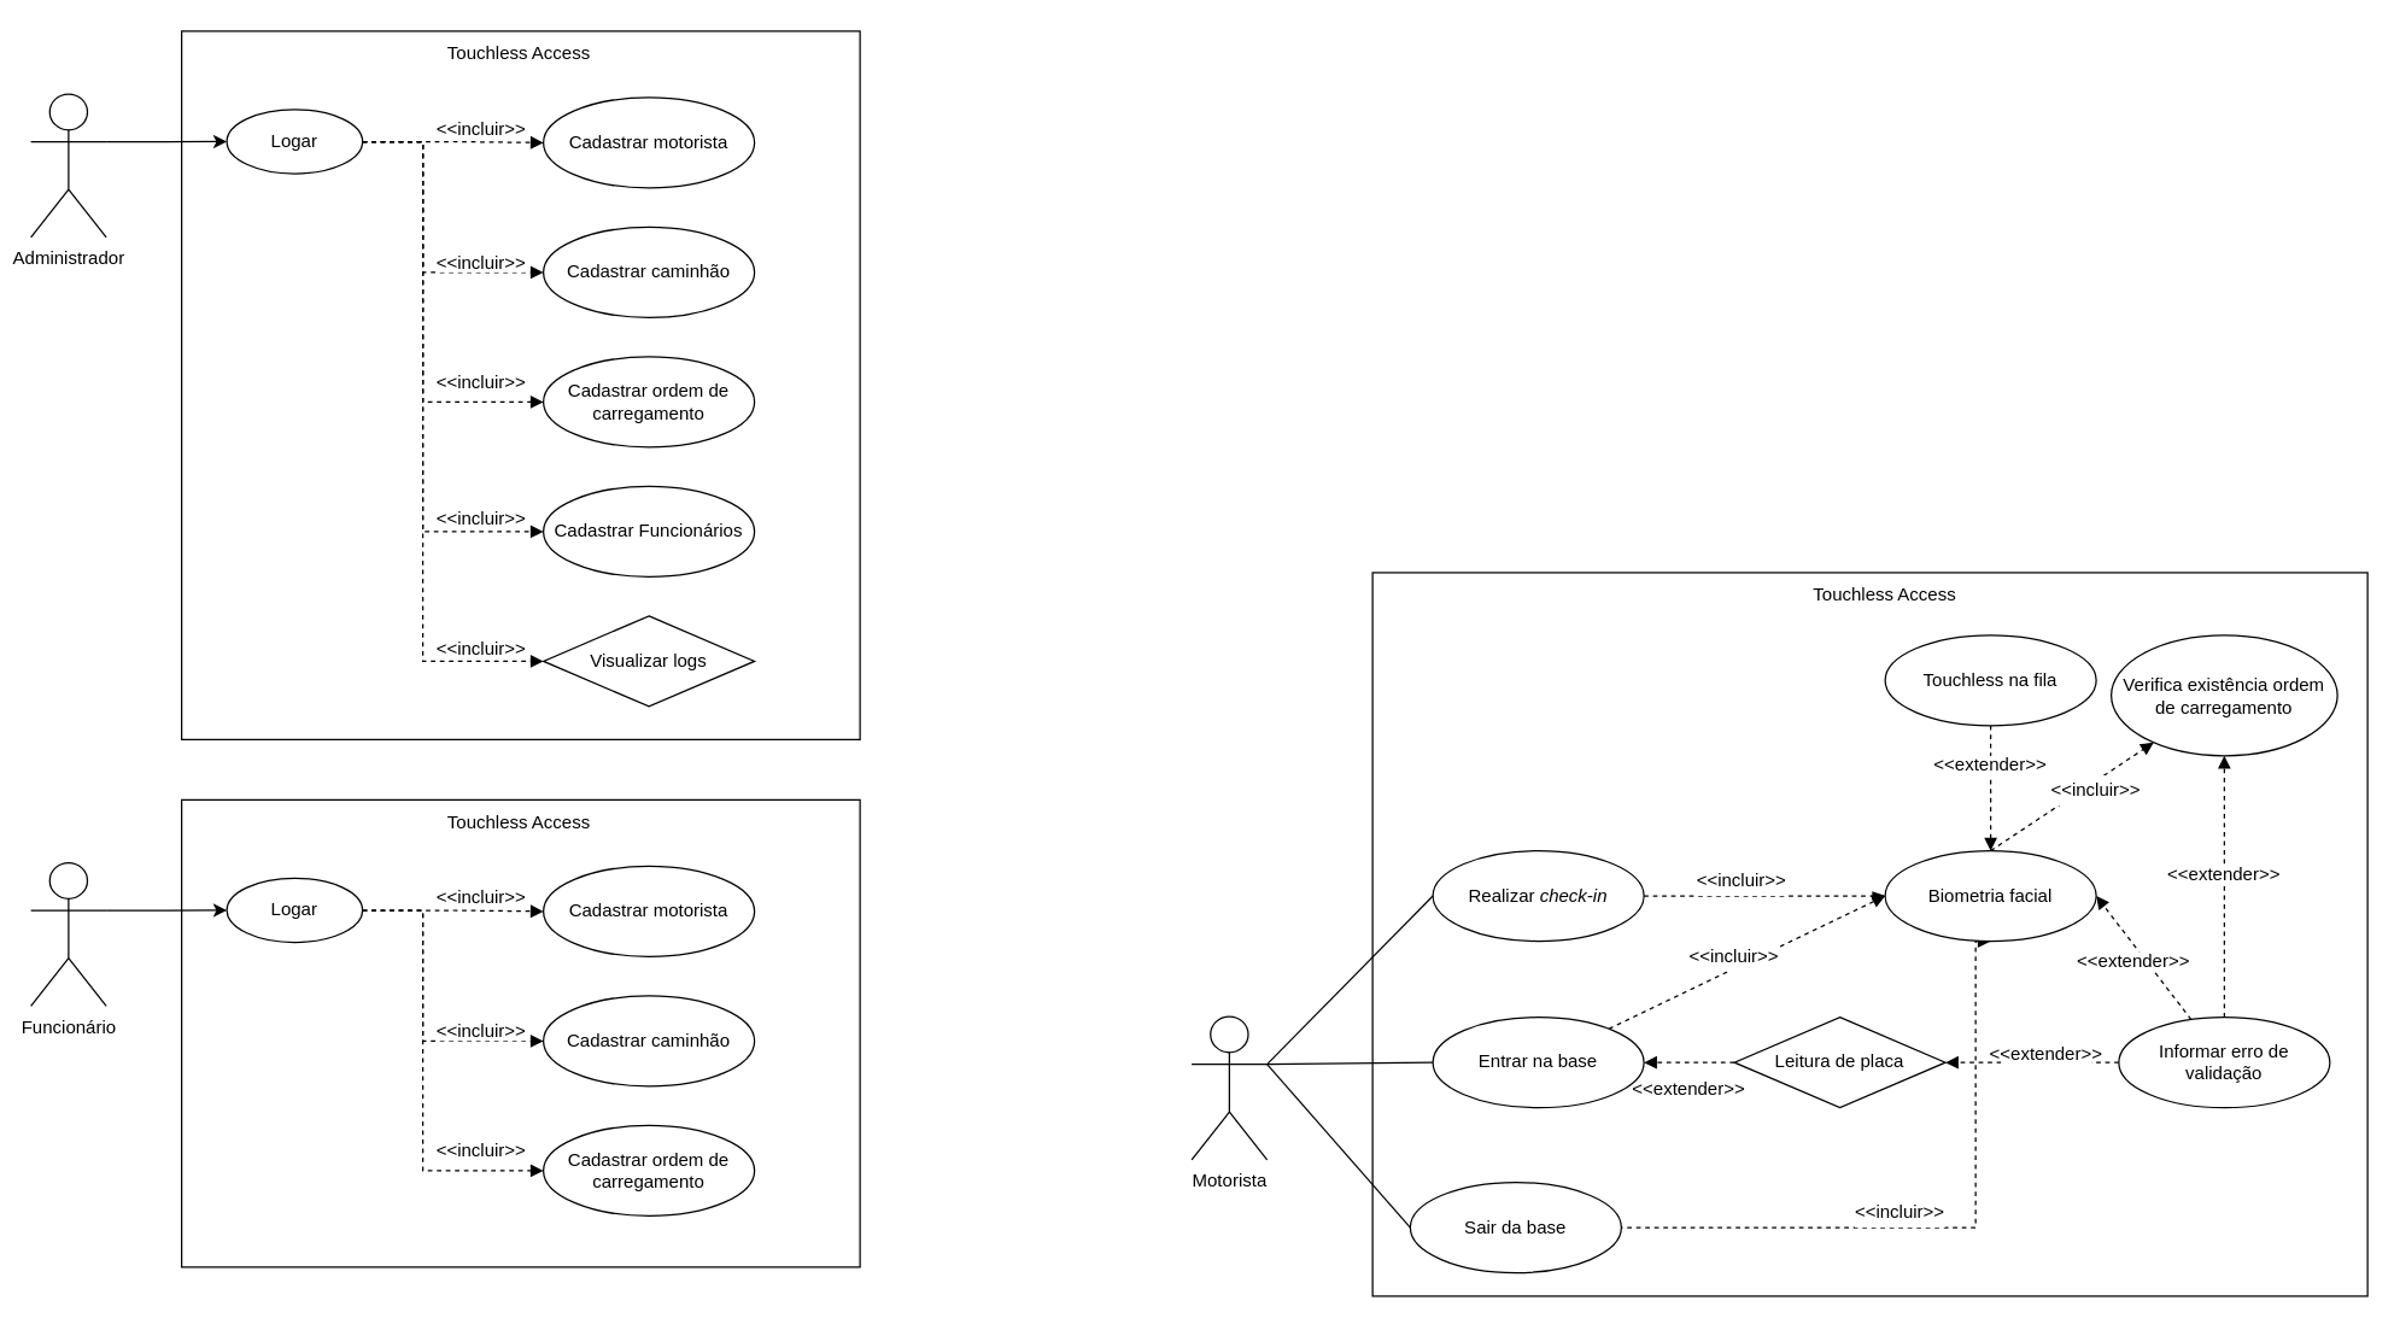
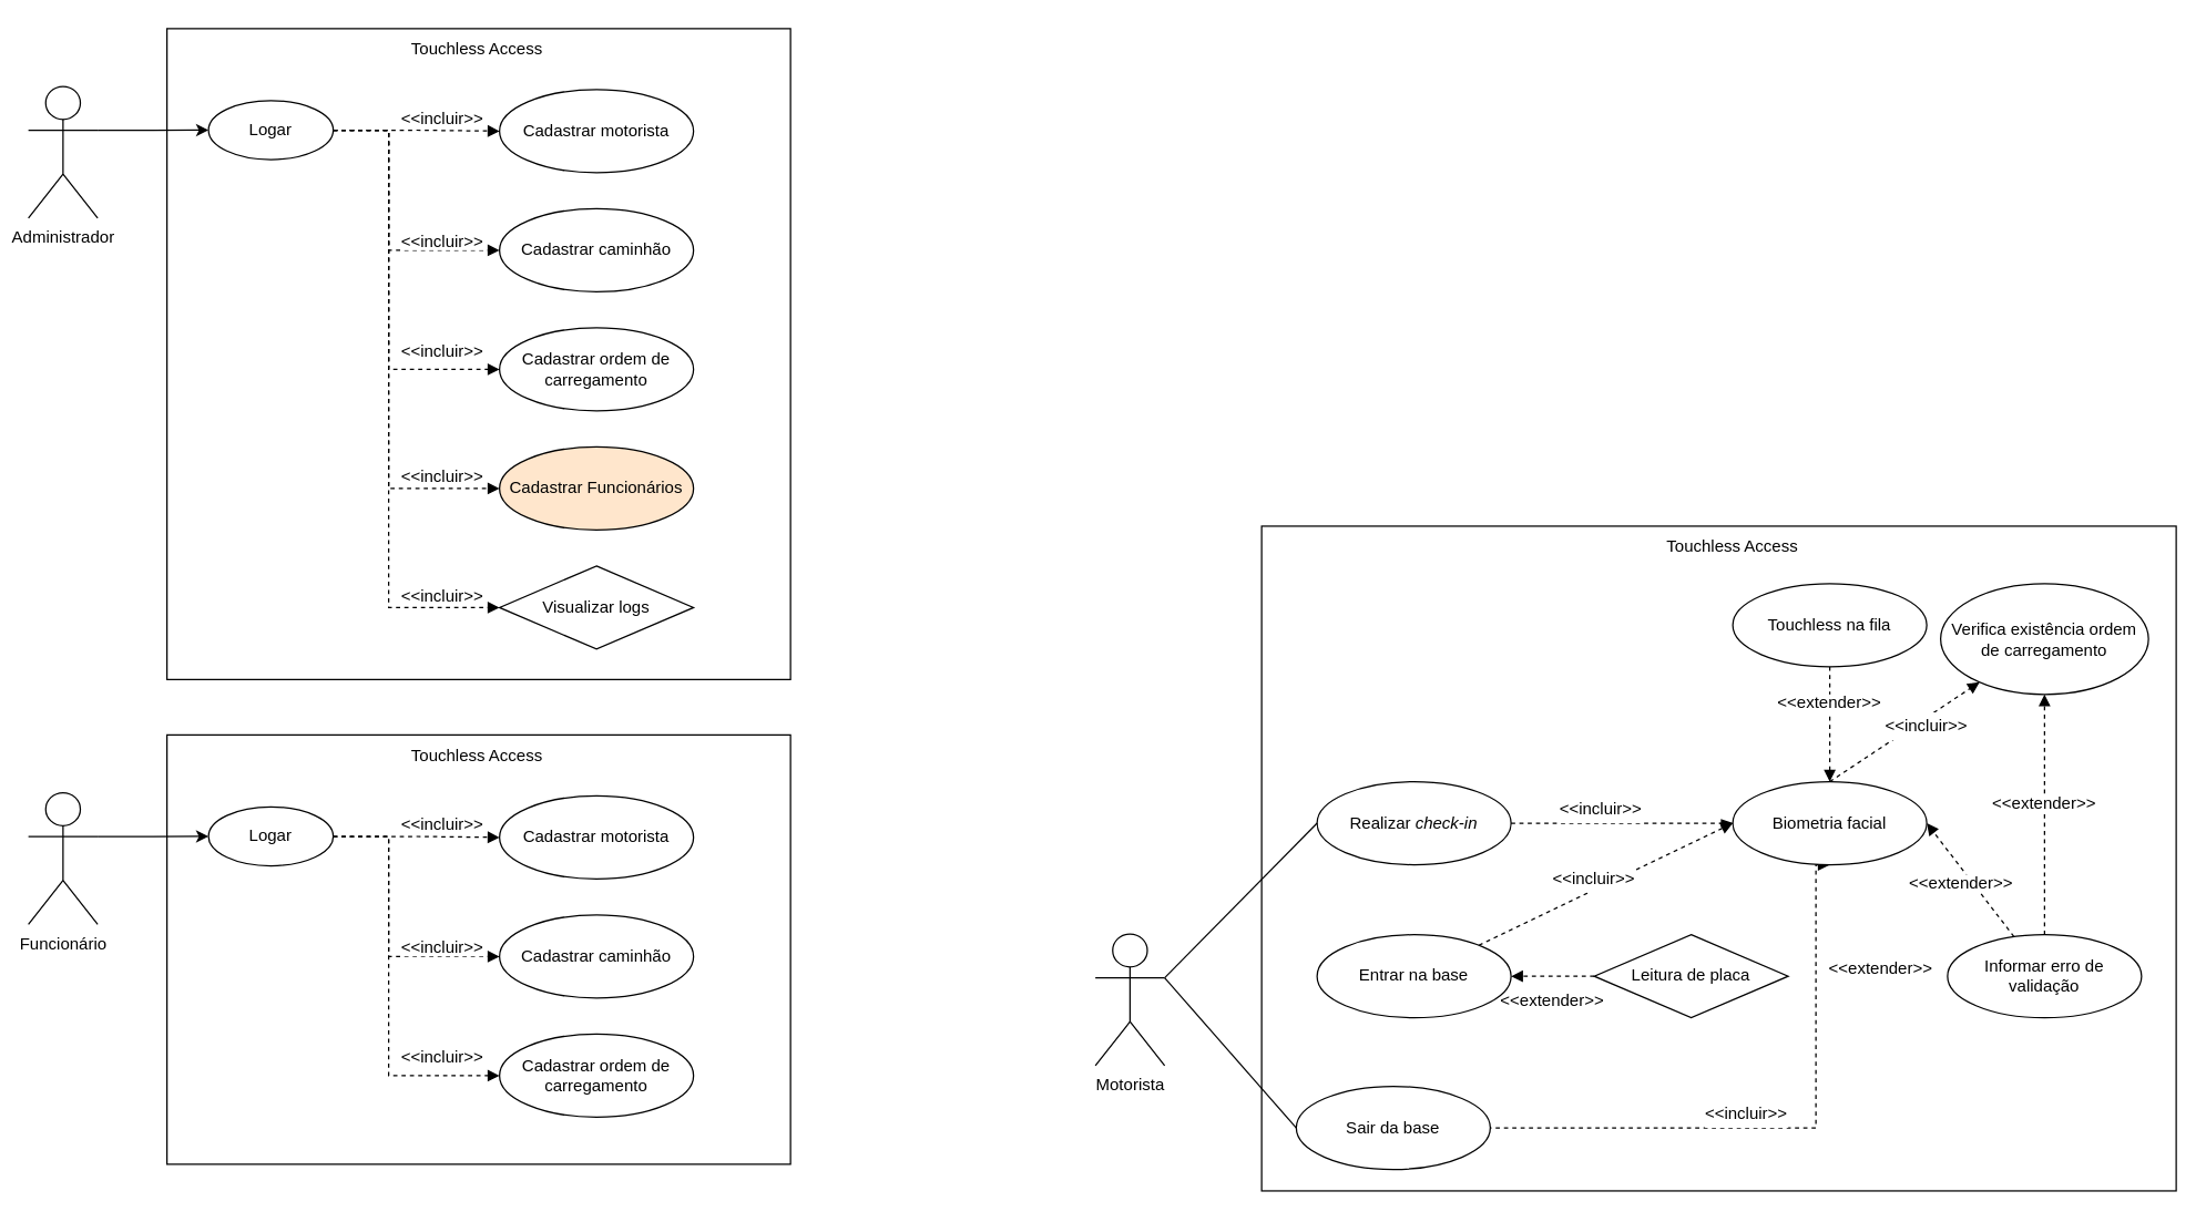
- <mxCell id="9" value="Cadastrar Funcionários" style="ellipse;whiteSpace=wrap;html=1;" vertex="1" parent="1"><mxGeometry x="360" y="322" width="140" height="60" as="geometry" /></mxCell>
+ <mxCell id="9" value="Cadastrar Funcionários" style="ellipse;whiteSpace=wrap;html=1;fillColor=#ffe6cc;" vertex="1" parent="1"><mxGeometry x="360" y="322" width="140" height="60" as="geometry" /></mxCell>
- <mxCell id="44" value="" style="edgeStyle=none;rounded=0;orthogonalLoop=1;jettySize=auto;html=1;dashed=1;startArrow=none;startFill=0;endArrow=block;endFill=1;" edge="1" parent="1" source="47" target="48"><mxGeometry relative="1" as="geometry" /></mxCell>
- <mxCell id="53" style="edgeStyle=none;rounded=0;orthogonalLoop=1;jettySize=auto;html=1;exitX=1;exitY=0.333;exitDx=0;exitDy=0;exitPerimeter=0;entryX=0;entryY=0.5;entryDx=0;entryDy=0;endArrow=none;endFill=0;" edge="1" parent="1" source="55" target="43"><mxGeometry relative="1" as="geometry" /></mxCell>
